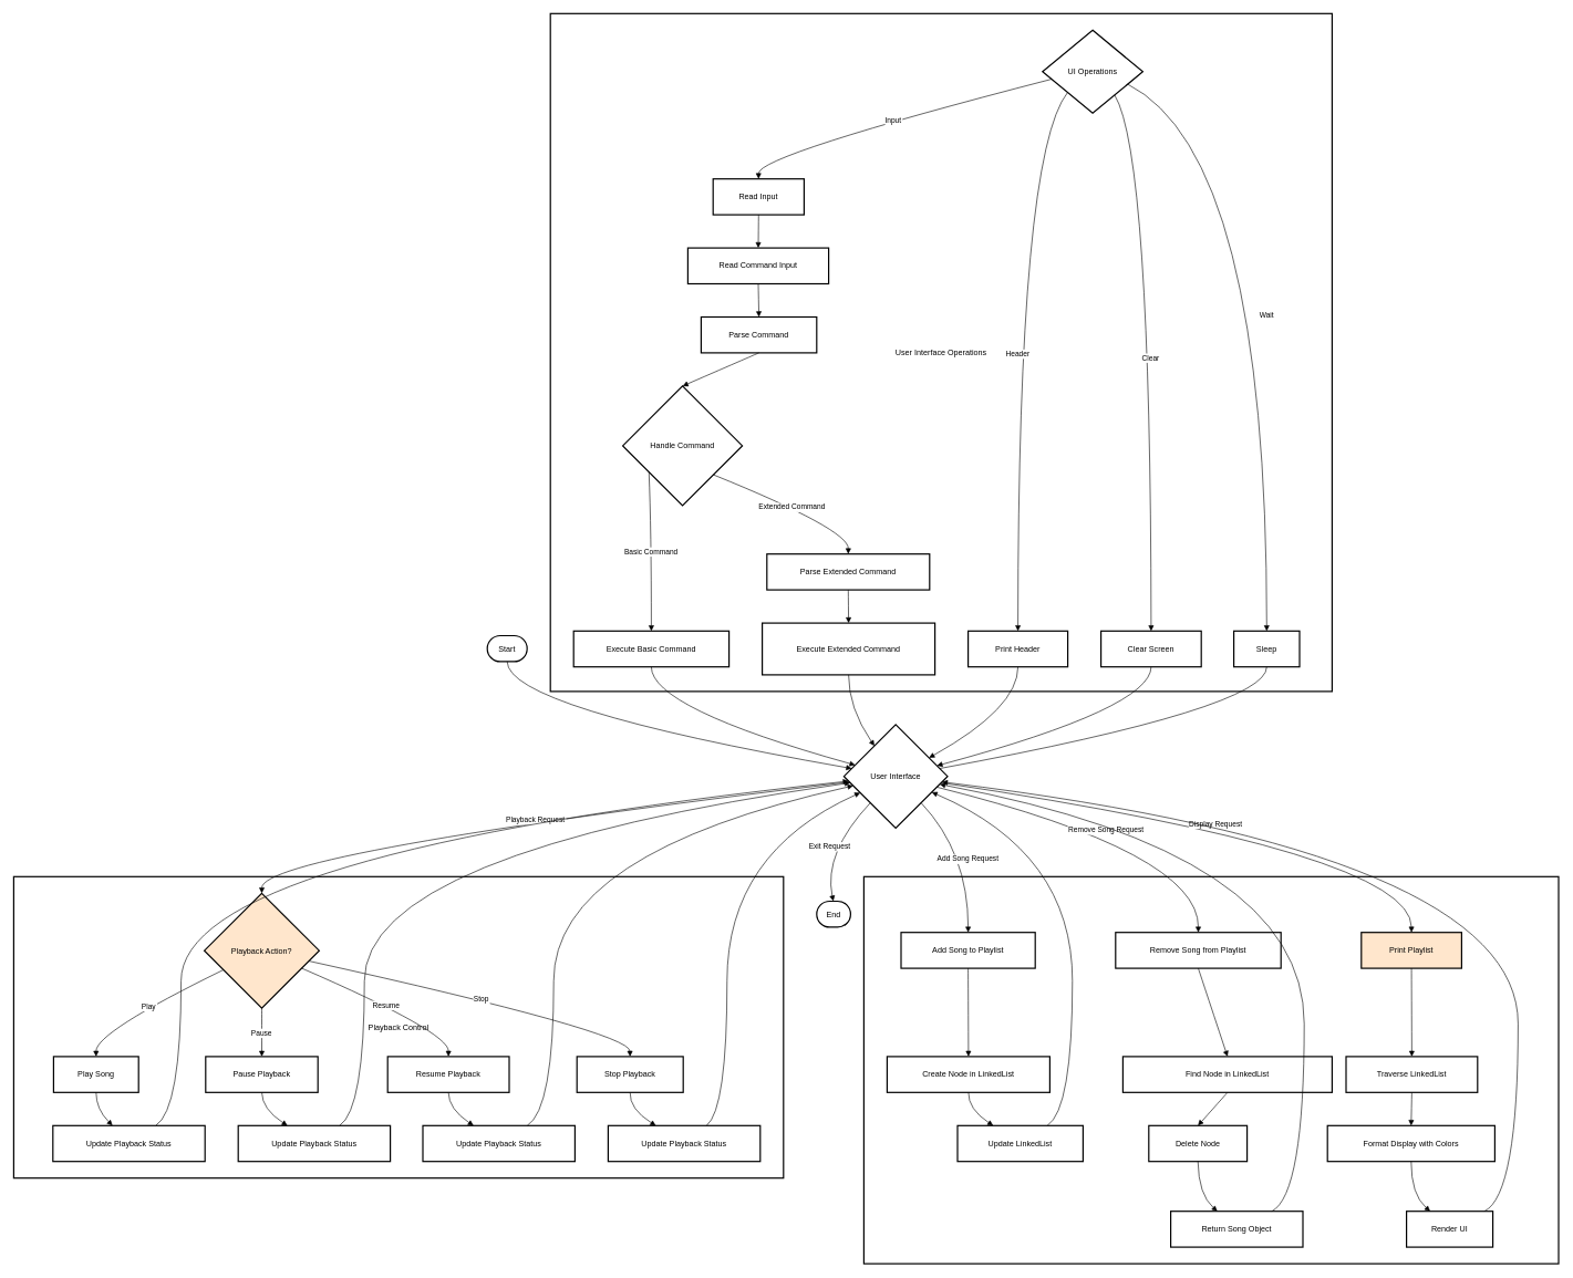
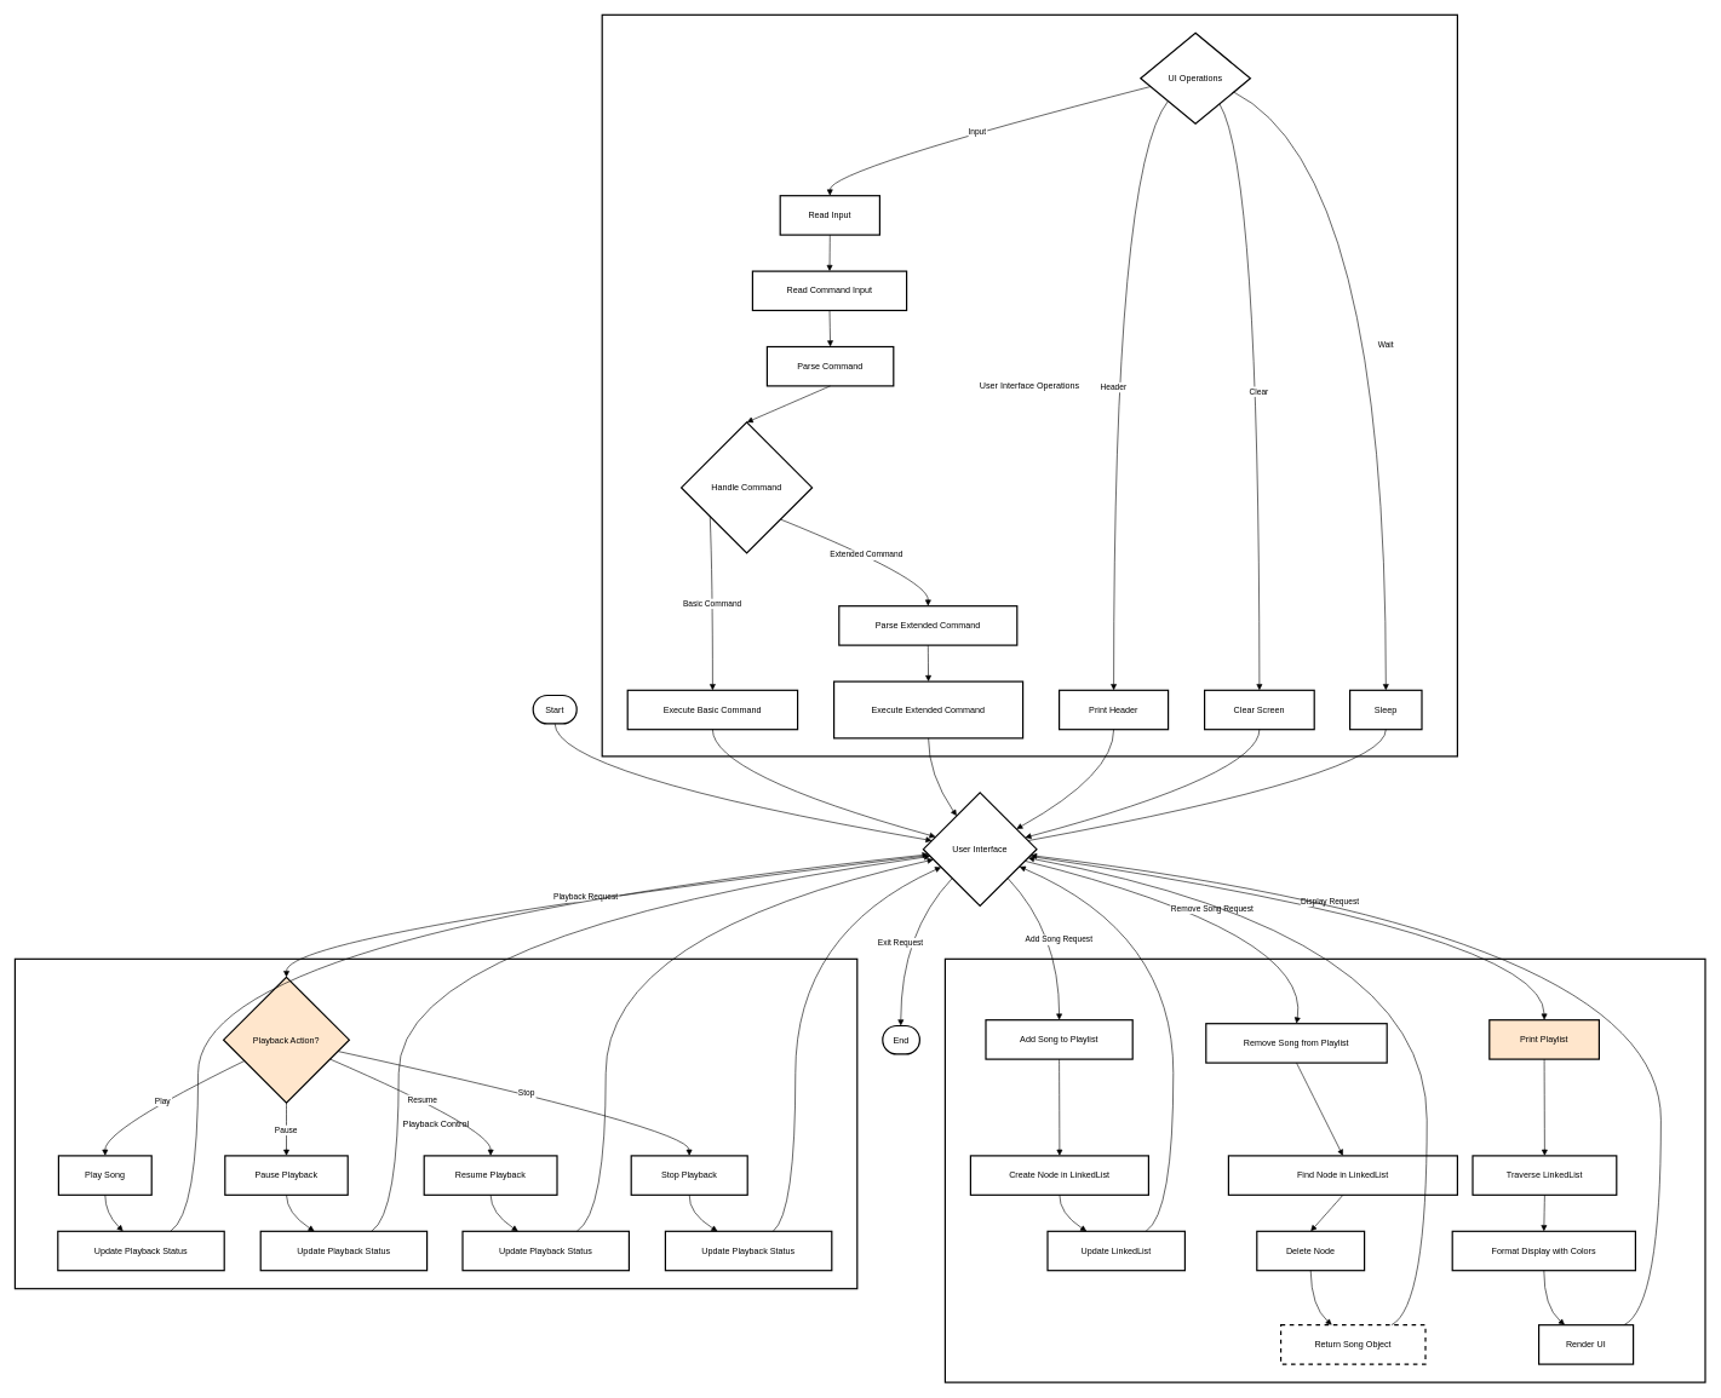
- <mxCell id="38" value="End" style="rounded=1;whiteSpace=wrap;arcSize=50;strokeWidth=2;" vertex="1" parent="1"><mxGeometry x="1229" y="1357" width="51" height="39" as="geometry" /></mxCell>
+ <mxCell id="38" value="End" style="rounded=1;whiteSpace=wrap;arcSize=50;strokeWidth=2;" vertex="1" parent="1"><mxGeometry x="1214" y="1412" width="51" height="39" as="geometry" /></mxCell>
- <mxCell id="8" value="Remove Song from Playlist" style="whiteSpace=wrap;strokeWidth=2;" vertex="1" parent="1"><mxGeometry x="1679" y="1404" width="249" height="54" as="geometry" /></mxCell>
+ <mxCell id="8" value="Remove Song from Playlist" style="whiteSpace=wrap;strokeWidth=2;" vertex="1" parent="1"><mxGeometry x="1659" y="1409" width="249" height="54" as="geometry" /></mxCell>
- <mxCell id="15" value="Return Song Object" style="whiteSpace=wrap;strokeWidth=2;" vertex="1" parent="1"><mxGeometry x="1762" y="1824" width="199" height="54" as="geometry" /></mxCell>
+ <mxCell id="15" value="Return Song Object" style="whiteSpace=wrap;strokeWidth=2;dashed=1;" vertex="1" parent="1"><mxGeometry x="1762" y="1824" width="199" height="54" as="geometry" /></mxCell>
